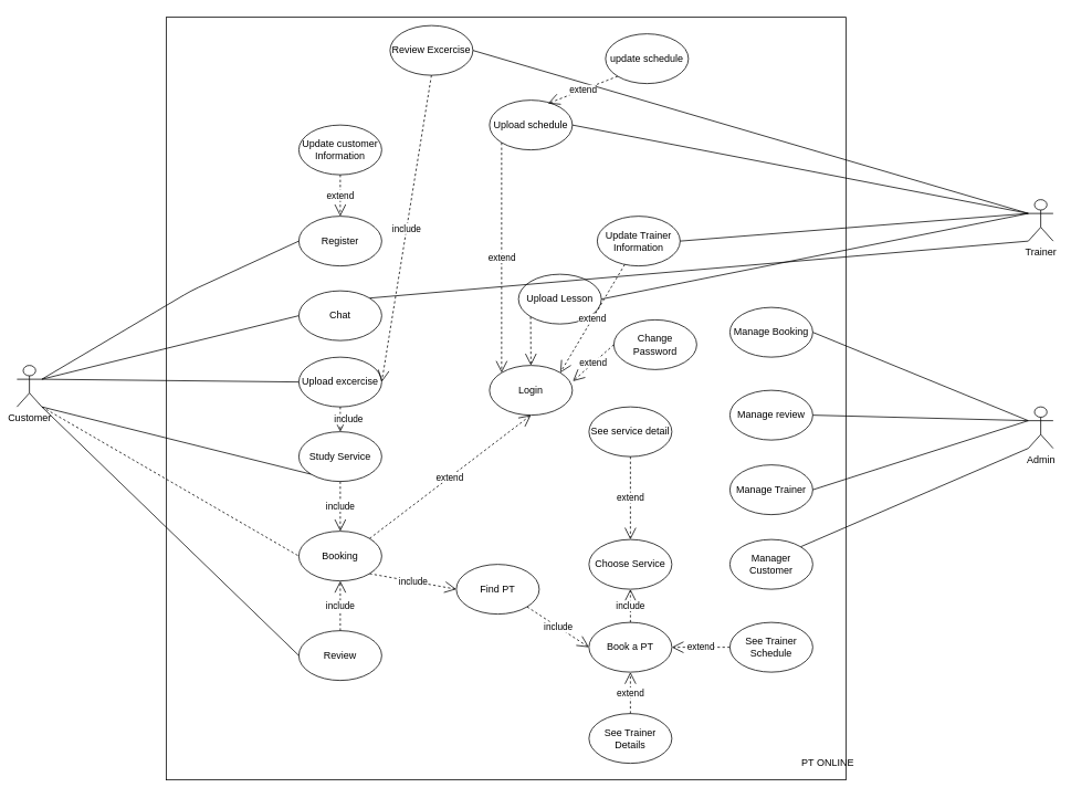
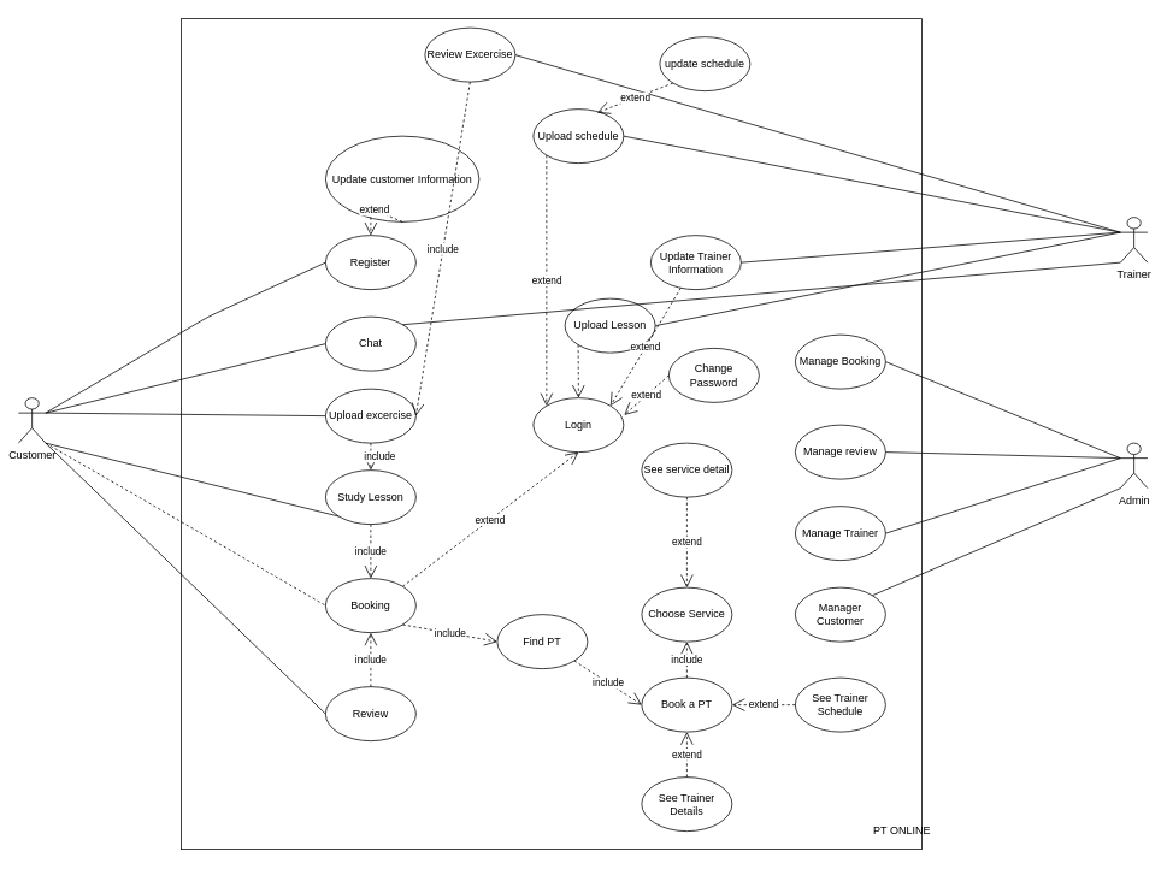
- <mxCell id="31" value="Update customer Information" style="ellipse;whiteSpace=wrap;html=1;" parent="1" vertex="1"><mxGeometry x="360" y="150" width="100" height="60" as="geometry" /></mxCell>
+ <mxCell id="31" value="Update customer Information" style="ellipse;whiteSpace=wrap;html=1;" parent="1" vertex="1"><mxGeometry x="360" y="150" width="170" height="95" as="geometry" /></mxCell>
- <mxCell id="8" value="Study Service" style="ellipse;whiteSpace=wrap;html=1;" parent="1" vertex="1"><mxGeometry x="360" y="520" width="100" height="60" as="geometry" /></mxCell>
+ <mxCell id="8" value="Study Lesson" style="ellipse;whiteSpace=wrap;html=1;" parent="1" vertex="1"><mxGeometry x="360" y="520" width="100" height="60" as="geometry" /></mxCell>
